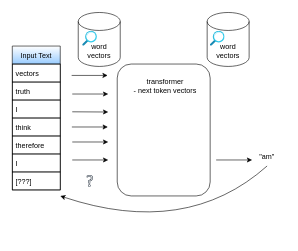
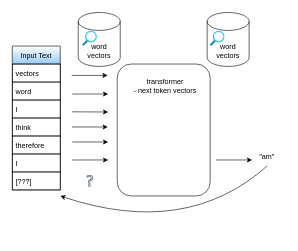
- <mxCell id="4" value="truth" style="text;strokeColor=default;fillColor=none;align=left;verticalAlign=middle;spacingLeft=4;spacingRight=4;overflow=hidden;points=[[0,0.5],[1,0.5]];portConstraint=eastwest;rotatable=0;" parent="2" vertex="1"><mxGeometry y="60" width="80" height="30" as="geometry" /></mxCell>
+ <mxCell id="4" value="word" style="text;strokeColor=default;fillColor=none;align=left;verticalAlign=middle;spacingLeft=4;spacingRight=4;overflow=hidden;points=[[0,0.5],[1,0.5]];portConstraint=eastwest;rotatable=0;" parent="2" vertex="1"><mxGeometry y="60" width="80" height="30" as="geometry" /></mxCell>
